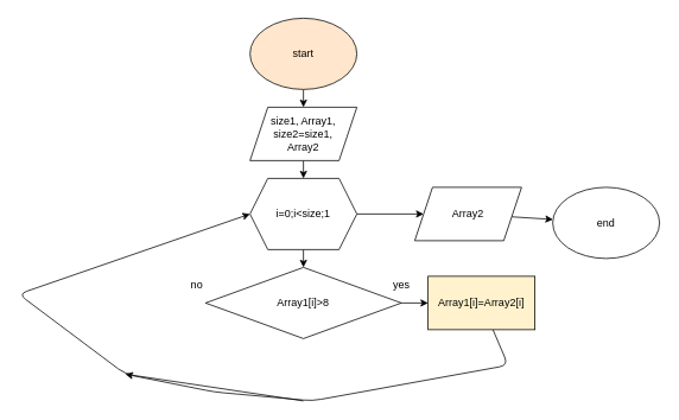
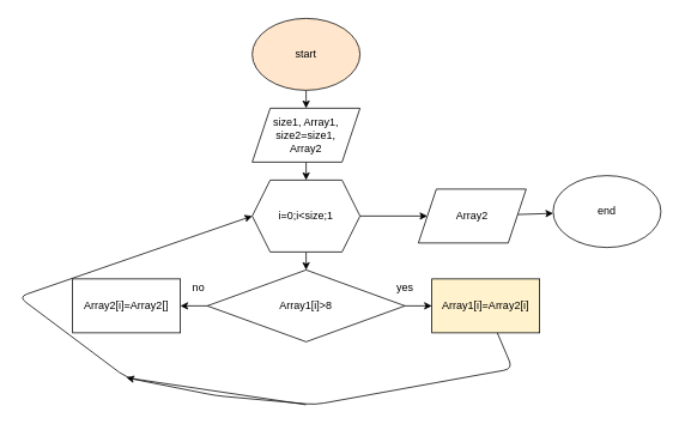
- <mxCell id="20" value="end" style="ellipse;whiteSpace=wrap;html=1;" vertex="1" parent="1"><mxGeometry x="620" y="210" width="120" height="80" as="geometry" /></mxCell>
+ <mxCell id="20" value="end" style="ellipse;whiteSpace=wrap;html=1;" vertex="1" parent="1"><mxGeometry x="615" y="195" width="120" height="80" as="geometry" /></mxCell>
+ <mxCell id="15" value="Array2[i]=Array2[]" style="rounded=0;whiteSpace=wrap;html=1;" parent="1" vertex="1"><mxGeometry x="80" y="310" width="120" height="60" as="geometry" /></mxCell>
+ <mxCell id="10" value="" style="edgeStyle=none;html=1;" parent="1" source="11" target="15" edge="1"><mxGeometry relative="1" as="geometry" /></mxCell>
